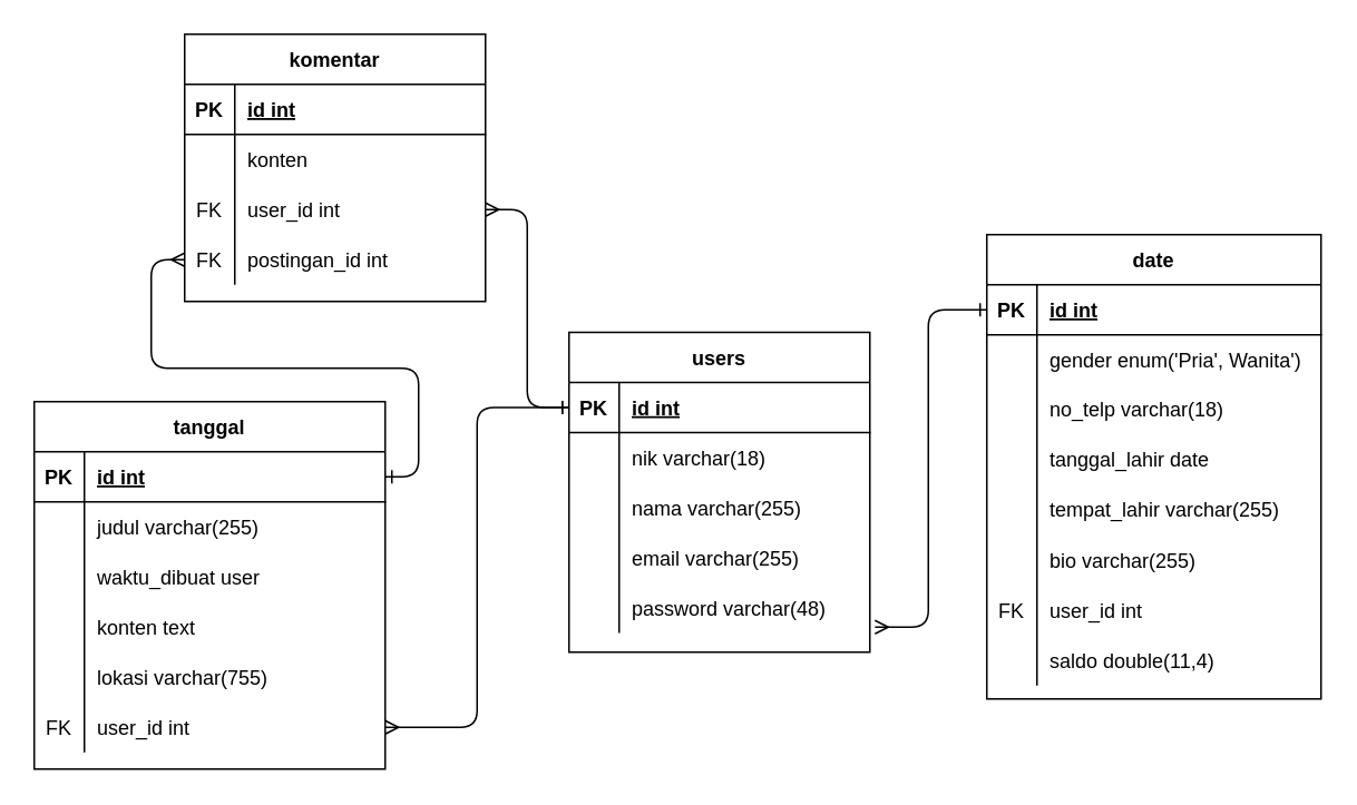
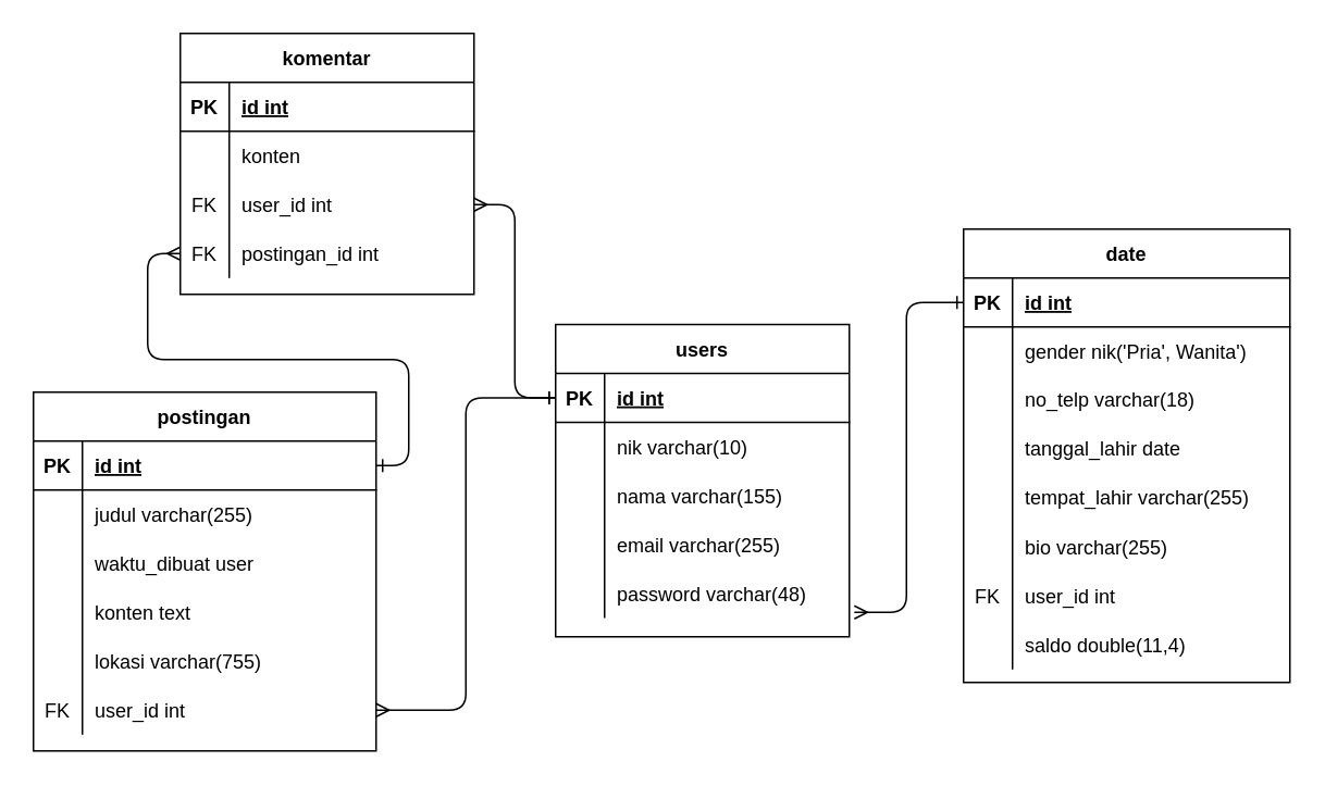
- <mxCell id="8" value="gender enum('Pria', Wanita')" style="shape=partialRectangle;connectable=0;fillColor=none;top=0;left=0;bottom=0;right=0;align=left;spacingLeft=6;overflow=hidden;" vertex="1" parent="6"><mxGeometry x="30" width="170" height="30" as="geometry"><mxRectangle width="170" height="30" as="alternateBounds" /></mxGeometry></mxCell>
+ <mxCell id="8" value="gender nik('Pria', Wanita')" style="shape=partialRectangle;connectable=0;fillColor=none;top=0;left=0;bottom=0;right=0;align=left;spacingLeft=6;overflow=hidden;" vertex="1" parent="6"><mxGeometry x="30" width="170" height="30" as="geometry"><mxRectangle width="170" height="30" as="alternateBounds" /></mxGeometry></mxCell>
- <mxCell id="56" value="tanggal" style="shape=table;startSize=30;container=1;collapsible=1;childLayout=tableLayout;fixedRows=1;rowLines=0;fontStyle=1;align=center;resizeLast=1;" vertex="1" parent="1"><mxGeometry x="20" y="240" width="210" height="220" as="geometry" /></mxCell>
+ <mxCell id="56" value="postingan" style="shape=table;startSize=30;container=1;collapsible=1;childLayout=tableLayout;fixedRows=1;rowLines=0;fontStyle=1;align=center;resizeLast=1;" vertex="1" parent="1"><mxGeometry x="20" y="240" width="210" height="220" as="geometry" /></mxCell>
- <mxCell id="33" value="nik varchar(18)" style="shape=partialRectangle;connectable=0;fillColor=none;top=0;left=0;bottom=0;right=0;align=left;spacingLeft=6;overflow=hidden;" vertex="1" parent="31"><mxGeometry x="30" width="150" height="30" as="geometry"><mxRectangle width="150" height="30" as="alternateBounds" /></mxGeometry></mxCell>
+ <mxCell id="33" value="nik varchar(10)" style="shape=partialRectangle;connectable=0;fillColor=none;top=0;left=0;bottom=0;right=0;align=left;spacingLeft=6;overflow=hidden;" vertex="1" parent="31"><mxGeometry x="30" width="150" height="30" as="geometry"><mxRectangle width="150" height="30" as="alternateBounds" /></mxGeometry></mxCell>
- <mxCell id="36" value="nama varchar(255)" style="shape=partialRectangle;connectable=0;fillColor=none;top=0;left=0;bottom=0;right=0;align=left;spacingLeft=6;overflow=hidden;" vertex="1" parent="34"><mxGeometry x="30" width="150" height="30" as="geometry"><mxRectangle width="150" height="30" as="alternateBounds" /></mxGeometry></mxCell>
+ <mxCell id="36" value="nama varchar(155)" style="shape=partialRectangle;connectable=0;fillColor=none;top=0;left=0;bottom=0;right=0;align=left;spacingLeft=6;overflow=hidden;" vertex="1" parent="34"><mxGeometry x="30" width="150" height="30" as="geometry"><mxRectangle width="150" height="30" as="alternateBounds" /></mxGeometry></mxCell>
